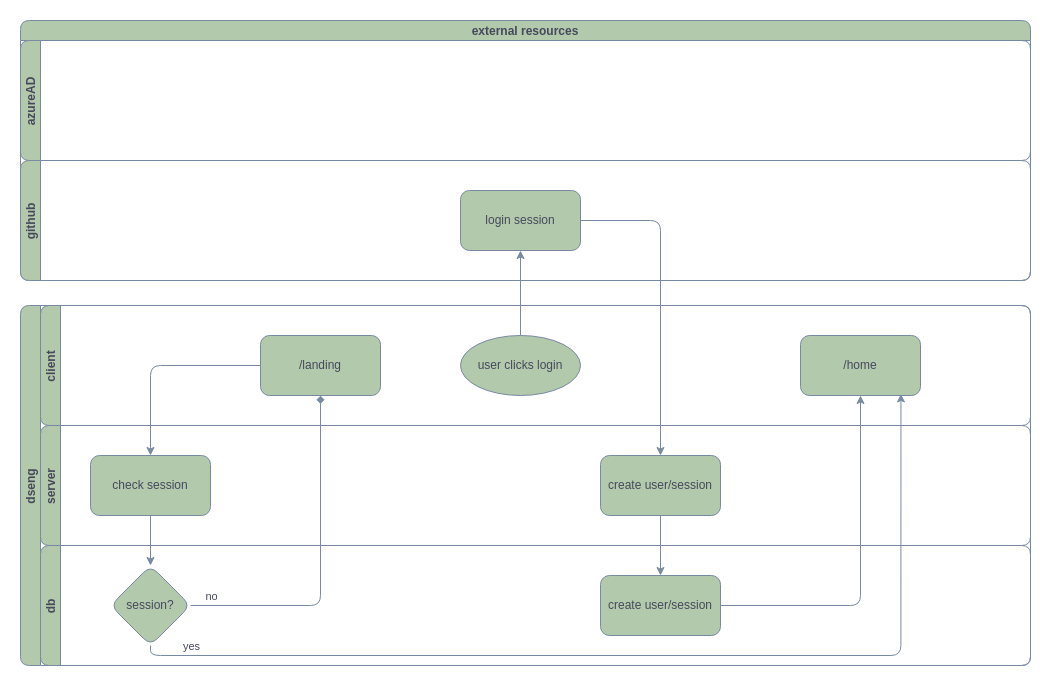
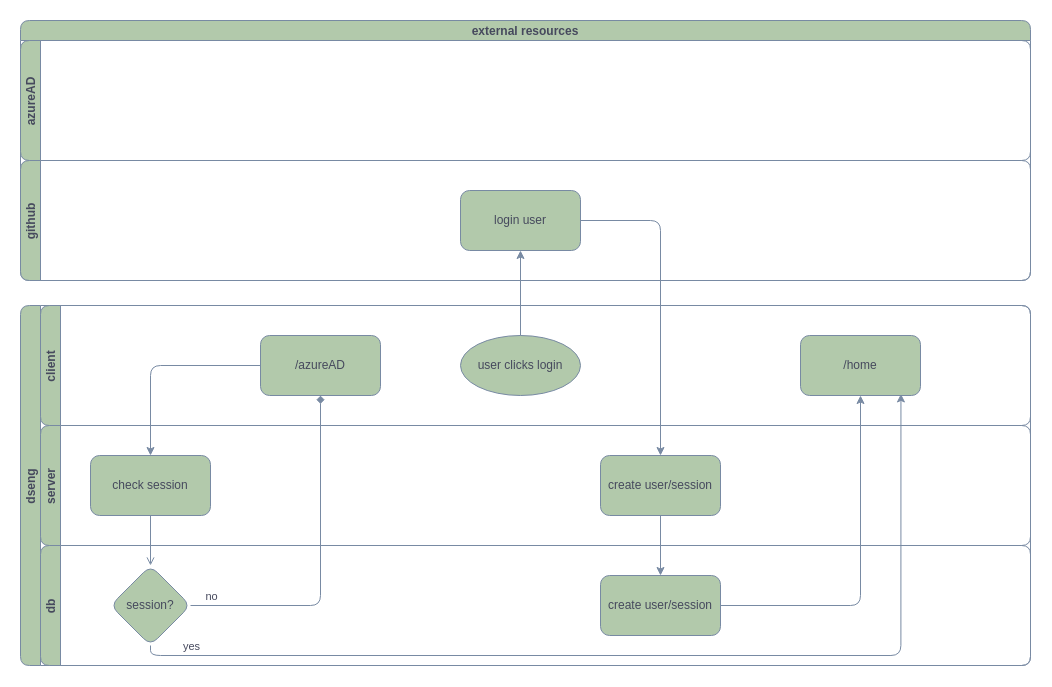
- <mxCell id="24" value="login session" style="whiteSpace=wrap;html=1;fillColor=#B2C9AB;strokeColor=#788AA3;fontColor=#46495D;rounded=1;" vertex="1" parent="23"><mxGeometry x="440" y="30" width="120" height="60" as="geometry" /></mxCell>
+ <mxCell id="24" value="login user" style="whiteSpace=wrap;html=1;fillColor=#B2C9AB;strokeColor=#788AA3;fontColor=#46495D;rounded=1;" vertex="1" parent="23"><mxGeometry x="440" y="30" width="120" height="60" as="geometry" /></mxCell>
- <mxCell id="5" value="/landing" style="whiteSpace=wrap;html=1;fillColor=#B2C9AB;strokeColor=#788AA3;fontColor=#46495D;rounded=1;" vertex="1" parent="3"><mxGeometry x="220" y="30" width="120" height="60" as="geometry" /></mxCell>
+ <mxCell id="5" value="/azureAD" style="whiteSpace=wrap;html=1;fillColor=#B2C9AB;strokeColor=#788AA3;fontColor=#46495D;rounded=1;" vertex="1" parent="3"><mxGeometry x="220" y="30" width="120" height="60" as="geometry" /></mxCell>
- <mxCell id="16" value="" style="edgeStyle=orthogonalEdgeStyle;orthogonalLoop=1;jettySize=auto;html=1;strokeColor=#788AA3;fontColor=#46495D;" edge="1" parent="2" source="9" target="12"><mxGeometry relative="1" as="geometry" /></mxCell>
+ <mxCell id="16" value="" style="edgeStyle=orthogonalEdgeStyle;orthogonalLoop=1;jettySize=auto;html=1;strokeColor=#788AA3;fontColor=#46495D;endArrow=open;" edge="1" parent="2" source="9" target="12"><mxGeometry relative="1" as="geometry" /></mxCell>
